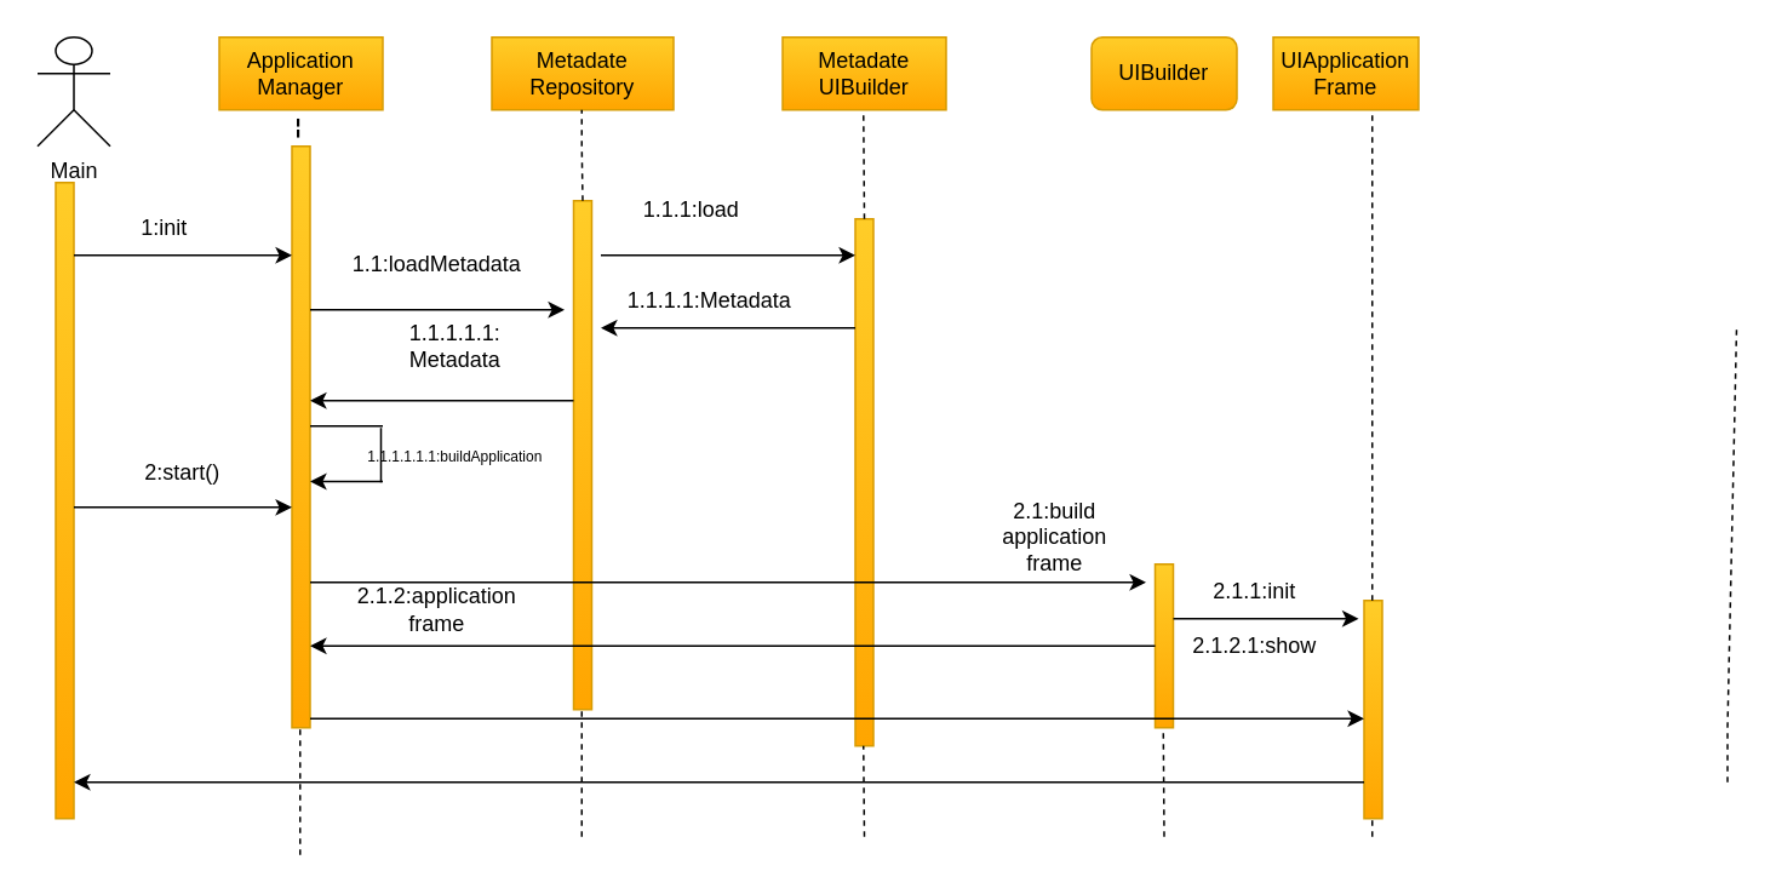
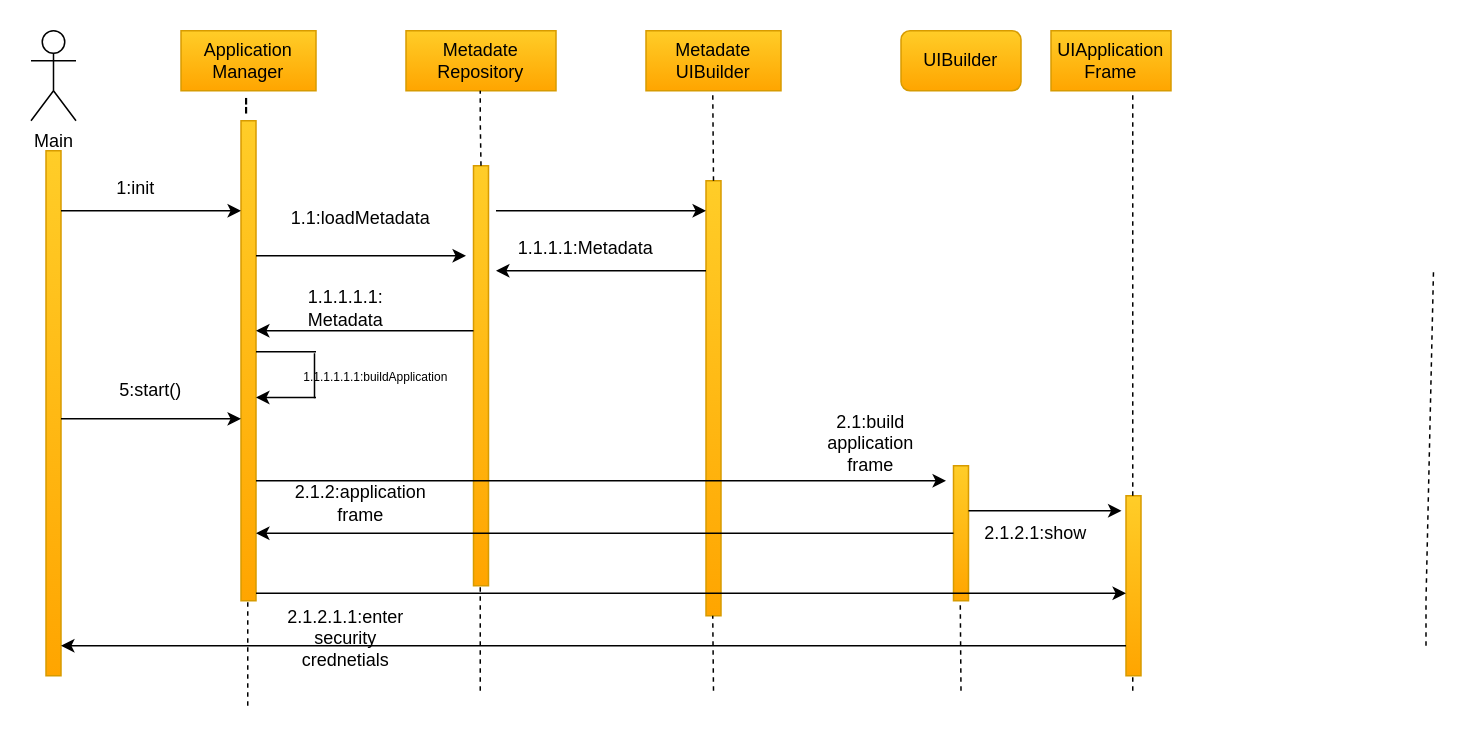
- <mxCell id="2" value="Main" style="shape=umlActor;verticalLabelPosition=bottom;verticalAlign=top;html=1;" vertex="1" parent="1"><mxGeometry x="20" y="20" width="40" height="60" as="geometry" /></mxCell>
+ <mxCell id="2" value="Main" style="shape=umlActor;verticalLabelPosition=bottom;verticalAlign=top;html=1;" vertex="1" parent="1"><mxGeometry x="20" y="20" width="30" height="60" as="geometry" /></mxCell>
- <mxCell id="45" value="1.1.1:load" style="text;html=1;strokeColor=none;fillColor=none;align=center;verticalAlign=middle;whiteSpace=wrap;rounded=0;" vertex="1" parent="1"><mxGeometry x="350" y="100" width="60" height="30" as="geometry" /></mxCell>
- <mxCell id="26" value="1.1.1.1.1: Metadata" style="text;html=1;strokeColor=none;fillColor=none;align=center;verticalAlign=middle;whiteSpace=wrap;rounded=0;" vertex="1" parent="1"><mxGeometry x="220" y="175" width="60" height="30" as="geometry" /></mxCell>
+ <mxCell id="26" value="1.1.1.1.1: Metadata" style="text;html=1;strokeColor=none;fillColor=none;align=center;verticalAlign=middle;whiteSpace=wrap;rounded=0;" vertex="1" parent="1"><mxGeometry x="200" y="190" width="60" height="30" as="geometry" /></mxCell>
- <mxCell id="22" value="2:start()" style="text;html=1;strokeColor=none;fillColor=none;align=center;verticalAlign=middle;whiteSpace=wrap;rounded=0;" vertex="1" parent="1"><mxGeometry x="70" y="245" width="60" height="30" as="geometry" /></mxCell>
+ <mxCell id="22" value="5:start()" style="text;html=1;strokeColor=none;fillColor=none;align=center;verticalAlign=middle;whiteSpace=wrap;rounded=0;" vertex="1" parent="1"><mxGeometry x="70" y="245" width="60" height="30" as="geometry" /></mxCell>
- <mxCell id="34" value="2.1.1:init" style="text;html=1;strokeColor=none;fillColor=none;align=center;verticalAlign=middle;whiteSpace=wrap;rounded=0;" vertex="1" parent="1"><mxGeometry x="660" y="310" width="60" height="30" as="geometry" /></mxCell>
+ <mxCell id="49" value="2.1.2.1.1:enter security crednetials" style="text;html=1;strokeColor=none;fillColor=none;align=center;verticalAlign=middle;whiteSpace=wrap;rounded=0;" vertex="1" parent="1"><mxGeometry x="200" y="410" width="60" height="30" as="geometry" /></mxCell>
